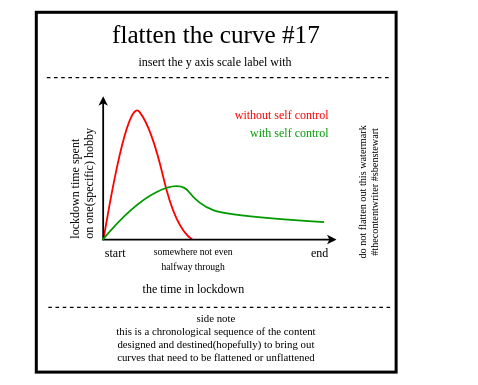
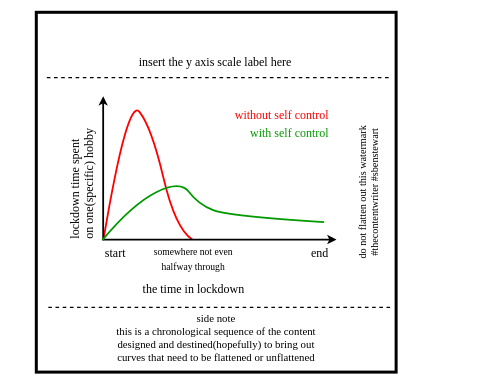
- <mxCell id="4" value="&lt;font&gt;&lt;font style=&quot;font-size: 42px&quot;&gt;flatten the curve #17&lt;/font&gt;&lt;br&gt;&lt;/font&gt;" style="text;html=1;strokeColor=none;fillColor=none;align=center;verticalAlign=middle;whiteSpace=wrap;rounded=0;fontFamily=xkcd;" parent="1" vertex="1"><mxGeometry x="75" y="48" width="570" height="20" as="geometry" /></mxCell>
- <mxCell id="5" value="&lt;font&gt;&lt;font style=&quot;font-size: 20px&quot;&gt;insert the y axis scale label with&lt;/font&gt;&lt;br&gt;&lt;/font&gt;" style="text;html=1;strokeColor=none;fillColor=none;align=center;verticalAlign=middle;whiteSpace=wrap;rounded=0;fontFamily=xkcd;" parent="1" vertex="1"><mxGeometry x="99.25" y="92" width="518.5" height="20" as="geometry" /></mxCell>
+ <mxCell id="5" value="&lt;font&gt;&lt;font style=&quot;font-size: 20px&quot;&gt;insert the y axis scale label here&lt;/font&gt;&lt;br&gt;&lt;/font&gt;" style="text;html=1;strokeColor=none;fillColor=none;align=center;verticalAlign=middle;whiteSpace=wrap;rounded=0;fontFamily=xkcd;" parent="1" vertex="1"><mxGeometry x="99.25" y="92" width="518.5" height="20" as="geometry" /></mxCell>
